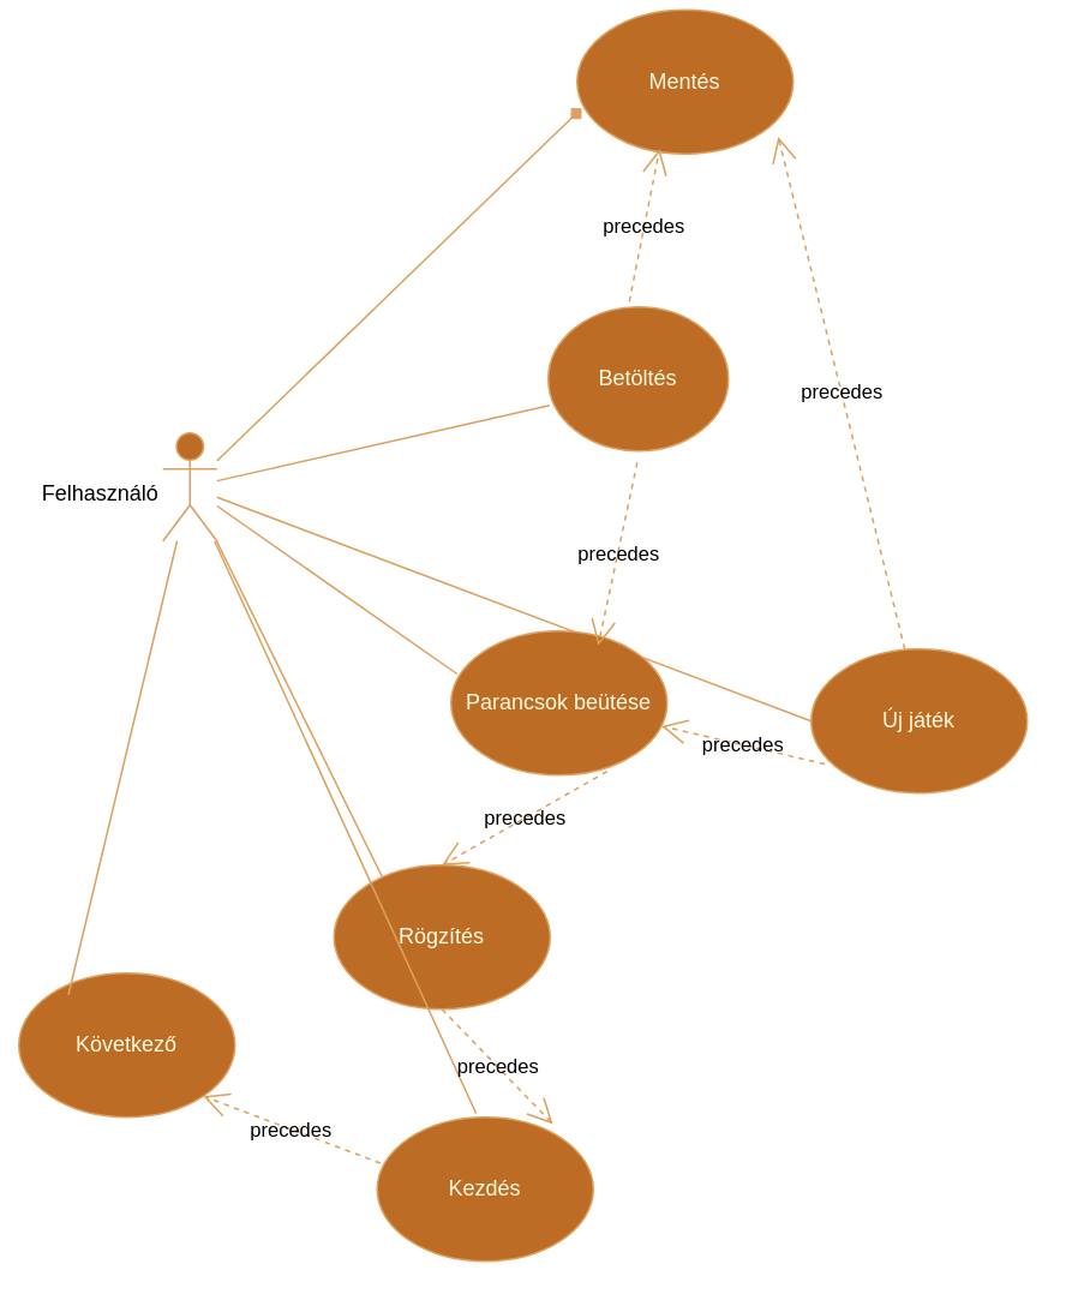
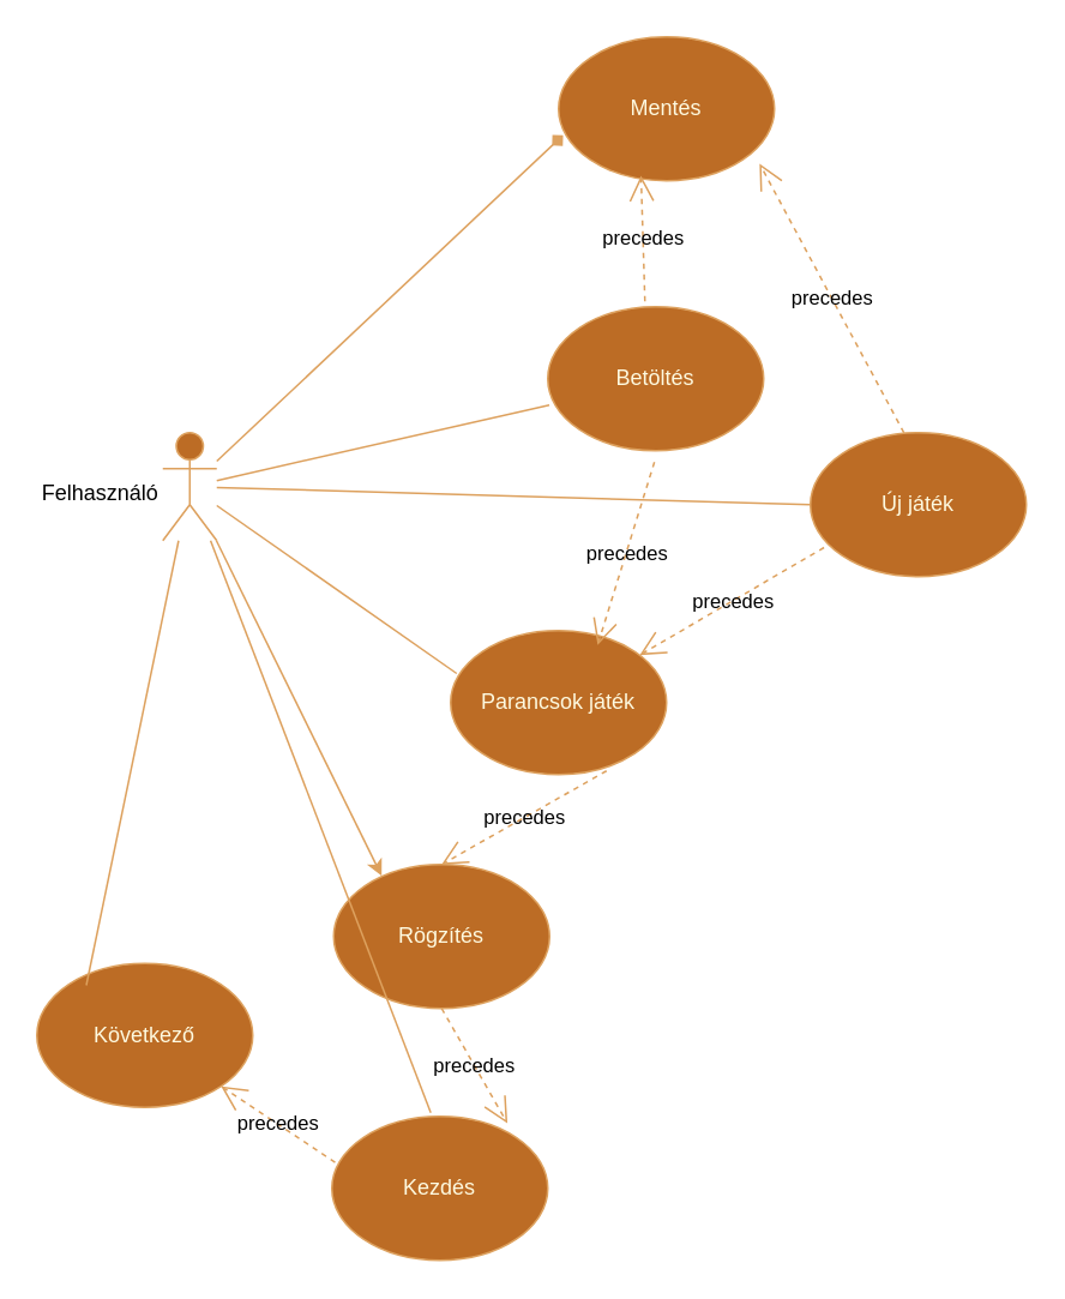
- <mxCell id="3" value="&lt;div&gt;Mentés&lt;/div&gt;" style="ellipse;whiteSpace=wrap;html=1;labelBackgroundColor=none;fillColor=#BC6C25;strokeColor=#DDA15E;fontColor=#FEFAE0;rounded=0;" parent="1" vertex="1"><mxGeometry x="320" y="5" width="120" height="80" as="geometry" /></mxCell>
+ <mxCell id="3" value="&lt;div&gt;Mentés&lt;/div&gt;" style="ellipse;whiteSpace=wrap;html=1;labelBackgroundColor=none;fillColor=#BC6C25;strokeColor=#DDA15E;fontColor=#FEFAE0;rounded=0;" parent="1" vertex="1"><mxGeometry x="310" y="20" width="120" height="80" as="geometry" /></mxCell>
- <mxCell id="4" value="Betöltés" style="ellipse;whiteSpace=wrap;html=1;labelBackgroundColor=none;fillColor=#BC6C25;strokeColor=#DDA15E;fontColor=#FEFAE0;rounded=0;" parent="1" vertex="1"><mxGeometry x="304" y="170" width="100" height="80" as="geometry" /></mxCell>
+ <mxCell id="4" value="Betöltés" style="ellipse;whiteSpace=wrap;html=1;labelBackgroundColor=none;fillColor=#BC6C25;strokeColor=#DDA15E;fontColor=#FEFAE0;rounded=0;" parent="1" vertex="1"><mxGeometry x="304" y="170" width="120" height="80" as="geometry" /></mxCell>
- <mxCell id="11" value="Parancsok beütése" style="ellipse;whiteSpace=wrap;html=1;labelBackgroundColor=none;fillColor=#BC6C25;strokeColor=#DDA15E;fontColor=#FEFAE0;rounded=0;" parent="1" vertex="1"><mxGeometry x="250" y="350" width="120" height="80" as="geometry" /></mxCell>
+ <mxCell id="11" value="Parancsok játék" style="ellipse;whiteSpace=wrap;html=1;labelBackgroundColor=none;fillColor=#BC6C25;strokeColor=#DDA15E;fontColor=#FEFAE0;rounded=0;" parent="1" vertex="1"><mxGeometry x="250" y="350" width="120" height="80" as="geometry" /></mxCell>
- <mxCell id="5" value="Új játék" style="ellipse;whiteSpace=wrap;html=1;labelBackgroundColor=none;fillColor=#BC6C25;strokeColor=#DDA15E;fontColor=#FEFAE0;rounded=0;" parent="1" vertex="1"><mxGeometry x="450" y="360" width="120" height="80" as="geometry" /></mxCell>
+ <mxCell id="5" value="Új játék" style="ellipse;whiteSpace=wrap;html=1;labelBackgroundColor=none;fillColor=#BC6C25;strokeColor=#DDA15E;fontColor=#FEFAE0;rounded=0;" parent="1" vertex="1"><mxGeometry x="450" y="240" width="120" height="80" as="geometry" /></mxCell>
- <mxCell id="16" value="" style="endArrow=none;html=1;rounded=0;entryX=0.222;entryY=0.079;entryDx=0;entryDy=0;entryPerimeter=0;labelBackgroundColor=none;strokeColor=#DDA15E;fontColor=default;" parent="1" source="2" target="12" edge="1"><mxGeometry width="50" height="50" relative="1" as="geometry"><mxPoint x="130" y="290" as="sourcePoint" /><mxPoint x="263" y="384" as="targetPoint" /></mxGeometry></mxCell>
+ <mxCell id="16" value="" style="endArrow=classic;html=1;rounded=0;entryX=0.222;entryY=0.079;entryDx=0;entryDy=0;entryPerimeter=0;labelBackgroundColor=none;strokeColor=#DDA15E;fontColor=default;" parent="1" source="2" target="12" edge="1"><mxGeometry width="50" height="50" relative="1" as="geometry"><mxPoint x="130" y="290" as="sourcePoint" /><mxPoint x="263" y="384" as="targetPoint" /></mxGeometry></mxCell>
- <mxCell id="19" value="Következő" style="ellipse;whiteSpace=wrap;html=1;labelBackgroundColor=none;fillColor=#BC6C25;strokeColor=#DDA15E;fontColor=#FEFAE0;rounded=0;" parent="1" vertex="1"><mxGeometry x="10" y="540" width="120" height="80" as="geometry" /></mxCell>
+ <mxCell id="19" value="Következő" style="ellipse;whiteSpace=wrap;html=1;labelBackgroundColor=none;fillColor=#BC6C25;strokeColor=#DDA15E;fontColor=#FEFAE0;rounded=0;" parent="1" vertex="1"><mxGeometry x="20" y="535" width="120" height="80" as="geometry" /></mxCell>
- <mxCell id="18" value="Kezdés" style="ellipse;whiteSpace=wrap;html=1;labelBackgroundColor=none;fillColor=#BC6C25;strokeColor=#DDA15E;fontColor=#FEFAE0;rounded=0;" parent="1" vertex="1"><mxGeometry x="209" y="620" width="120" height="80" as="geometry" /></mxCell>
+ <mxCell id="18" value="Kezdés" style="ellipse;whiteSpace=wrap;html=1;labelBackgroundColor=none;fillColor=#BC6C25;strokeColor=#DDA15E;fontColor=#FEFAE0;rounded=0;" parent="1" vertex="1"><mxGeometry x="184" y="620" width="120" height="80" as="geometry" /></mxCell>
